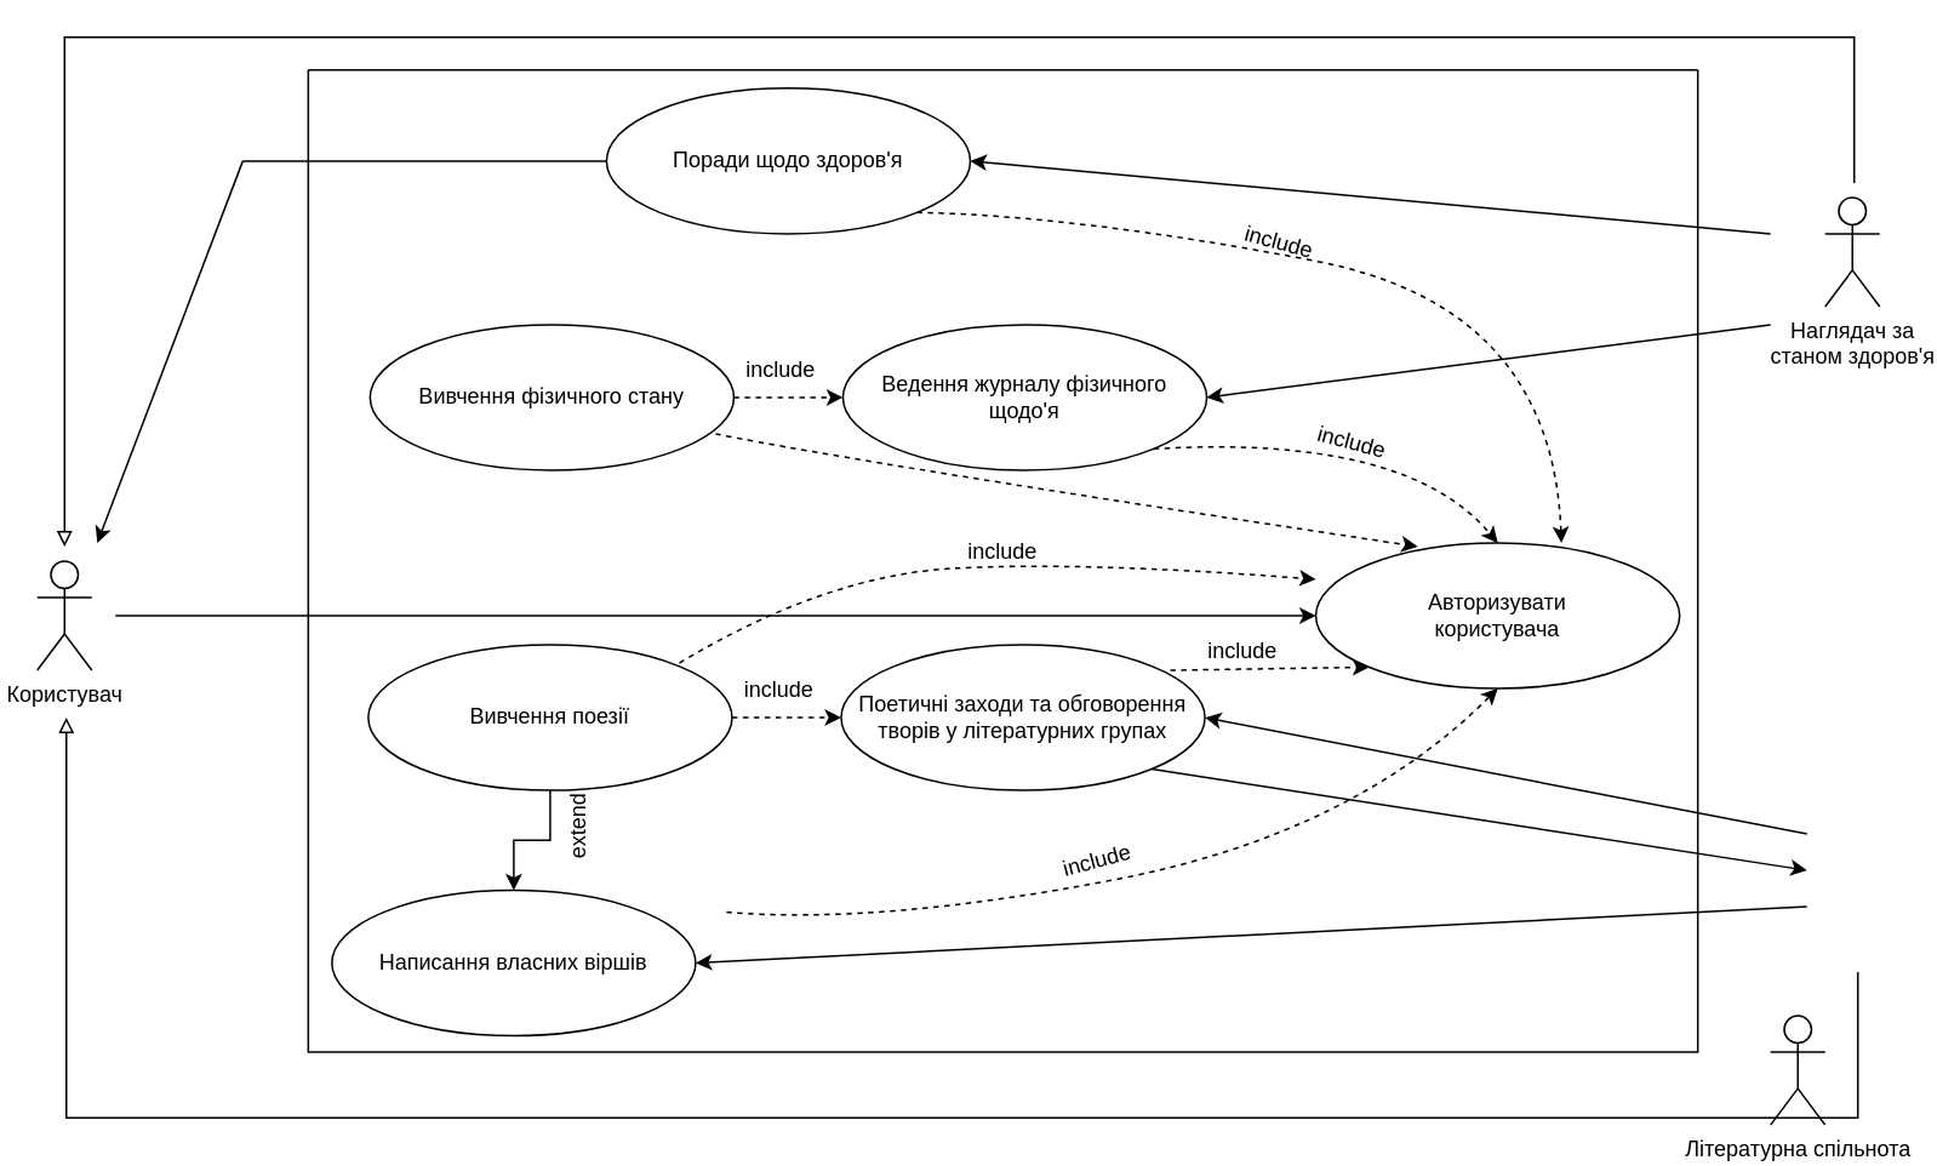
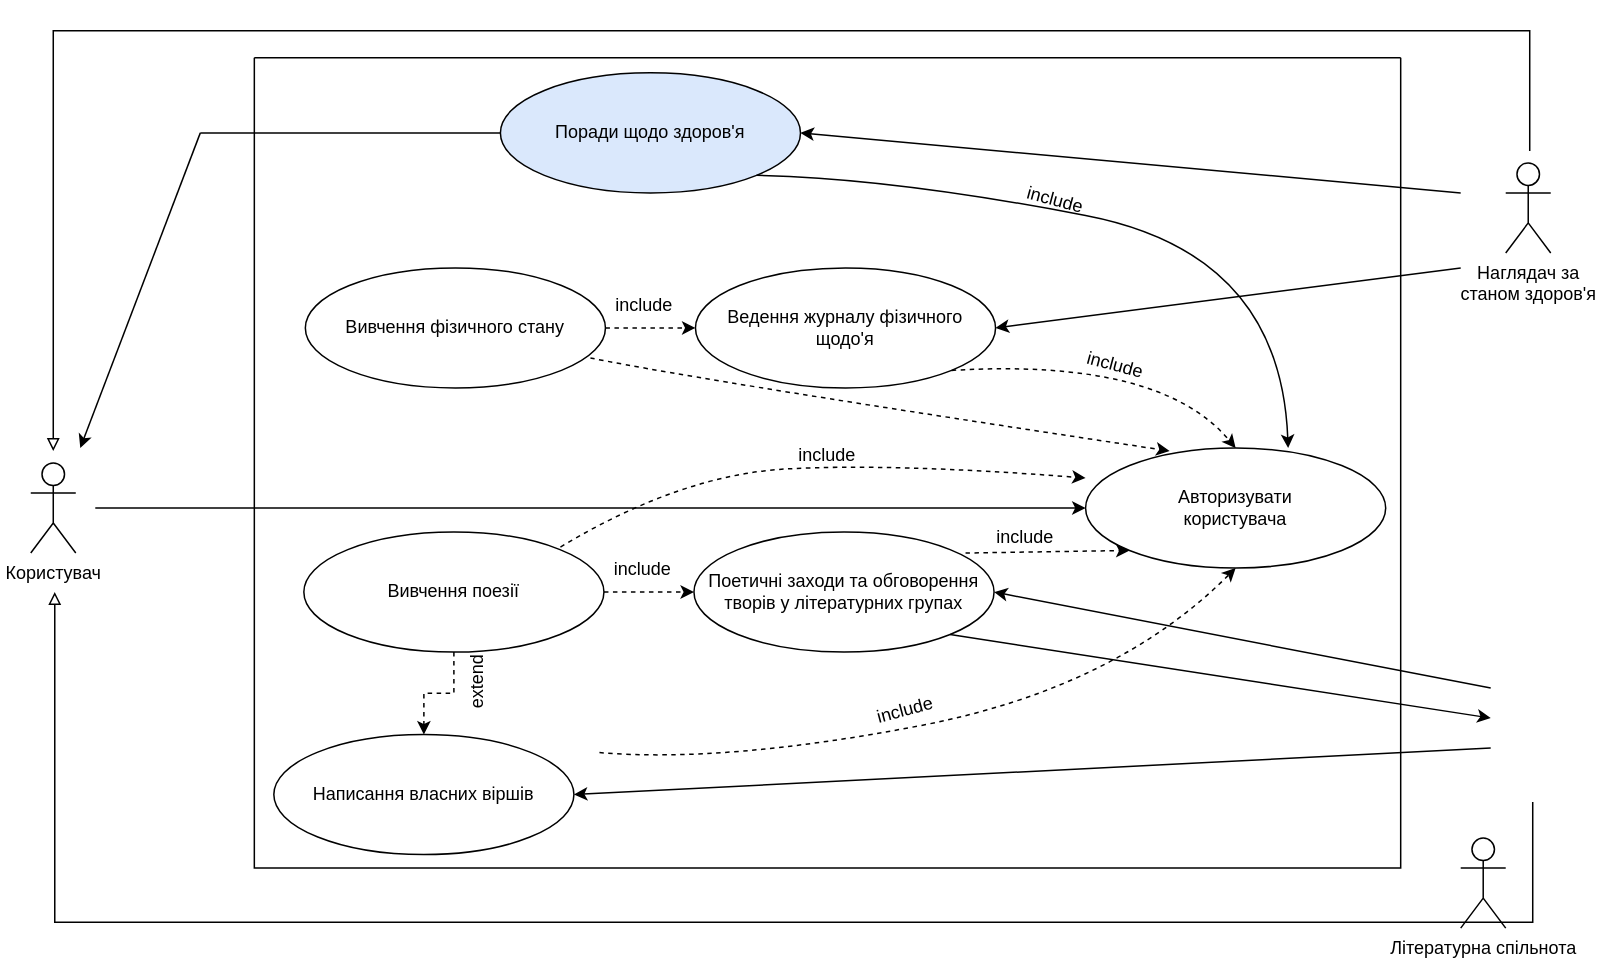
- <mxCell id="33" value="Поради щодо здоров'я" style="ellipse;whiteSpace=wrap;html=1;" parent="1" vertex="1"><mxGeometry x="333" y="48" width="200" height="80" as="geometry" /></mxCell>
+ <mxCell id="33" value="Поради щодо здоров'я" style="ellipse;whiteSpace=wrap;html=1;fillColor=#dae8fc;" parent="1" vertex="1"><mxGeometry x="333" y="48" width="200" height="80" as="geometry" /></mxCell>
- <mxCell id="38" value="" style="curved=1;endArrow=classic;html=1;rounded=0;entryX=0.675;entryY=0;entryDx=0;entryDy=0;exitX=1;exitY=1;exitDx=0;exitDy=0;dashed=1;entryPerimeter=0;" edge="1" parent="1" source="33" target="18"><mxGeometry width="50" height="50" relative="1" as="geometry"><mxPoint x="593" y="168" as="sourcePoint" /><mxPoint x="643" y="118" as="targetPoint" /><Array as="points"><mxPoint x="593" y="118" /><mxPoint x="853" y="168" /></Array></mxGeometry></mxCell>
+ <mxCell id="38" value="" style="curved=1;endArrow=classic;html=1;rounded=0;entryX=0.675;entryY=0;entryDx=0;entryDy=0;exitX=1;exitY=1;exitDx=0;exitDy=0;dashed=0;entryPerimeter=0;" edge="1" parent="1" source="33" target="18"><mxGeometry width="50" height="50" relative="1" as="geometry"><mxPoint x="593" y="168" as="sourcePoint" /><mxPoint x="643" y="118" as="targetPoint" /><Array as="points"><mxPoint x="593" y="118" /><mxPoint x="853" y="168" /></Array></mxGeometry></mxCell>
- <mxCell id="7" style="edgeStyle=orthogonalEdgeStyle;rounded=0;orthogonalLoop=1;jettySize=auto;html=1;exitX=0.5;exitY=1;exitDx=0;exitDy=0;entryX=0.5;entryY=0;entryDx=0;entryDy=0;dashed=0;" parent="1" source="8" target="10" edge="1"><mxGeometry relative="1" as="geometry" /></mxCell>
+ <mxCell id="7" style="edgeStyle=orthogonalEdgeStyle;rounded=0;orthogonalLoop=1;jettySize=auto;html=1;exitX=0.5;exitY=1;exitDx=0;exitDy=0;entryX=0.5;entryY=0;entryDx=0;entryDy=0;dashed=1;" parent="1" source="8" target="10" edge="1"><mxGeometry relative="1" as="geometry" /></mxCell>
